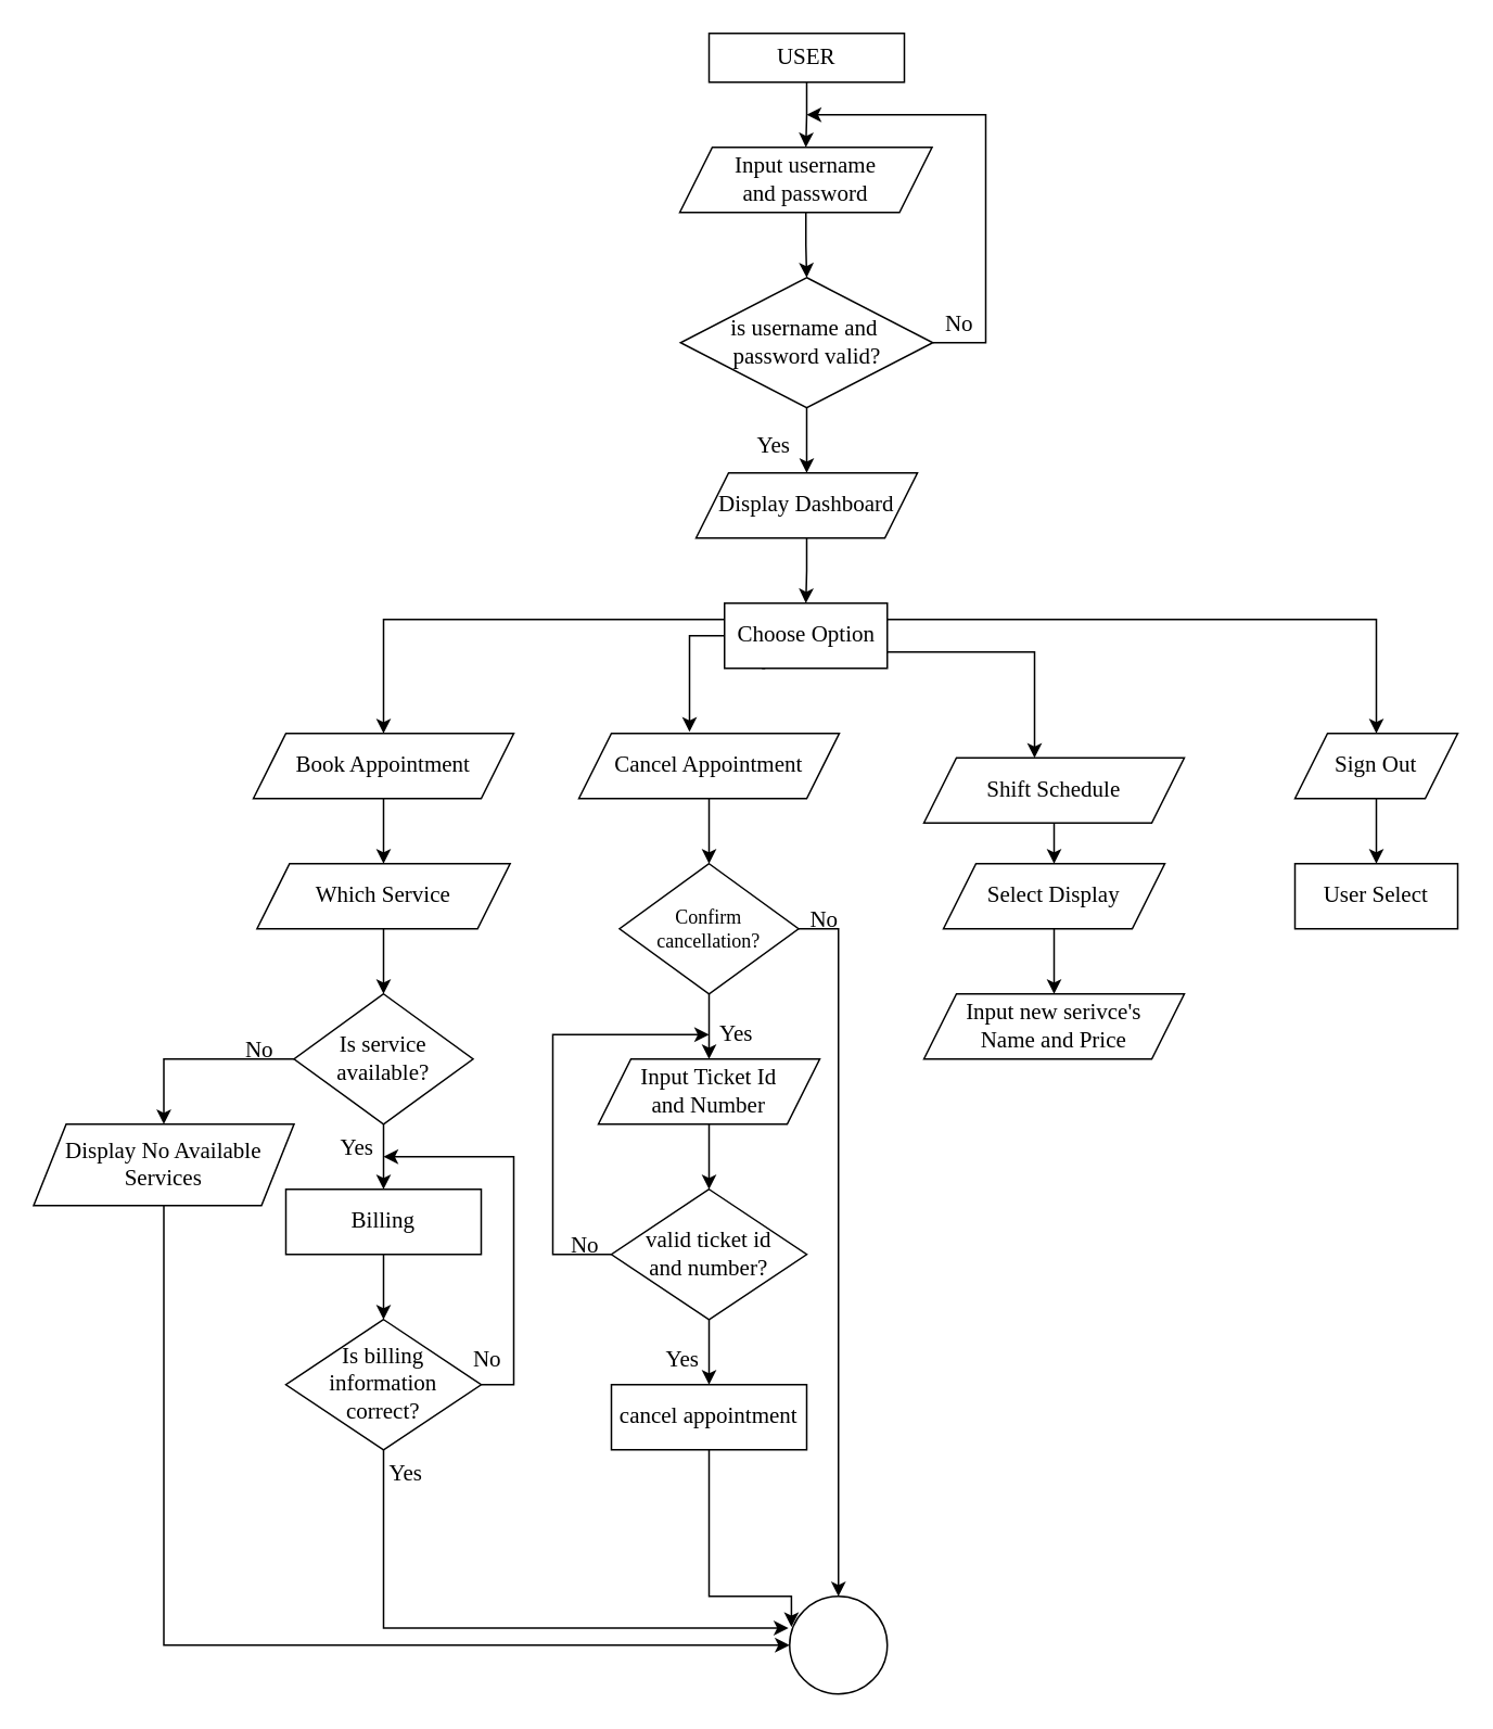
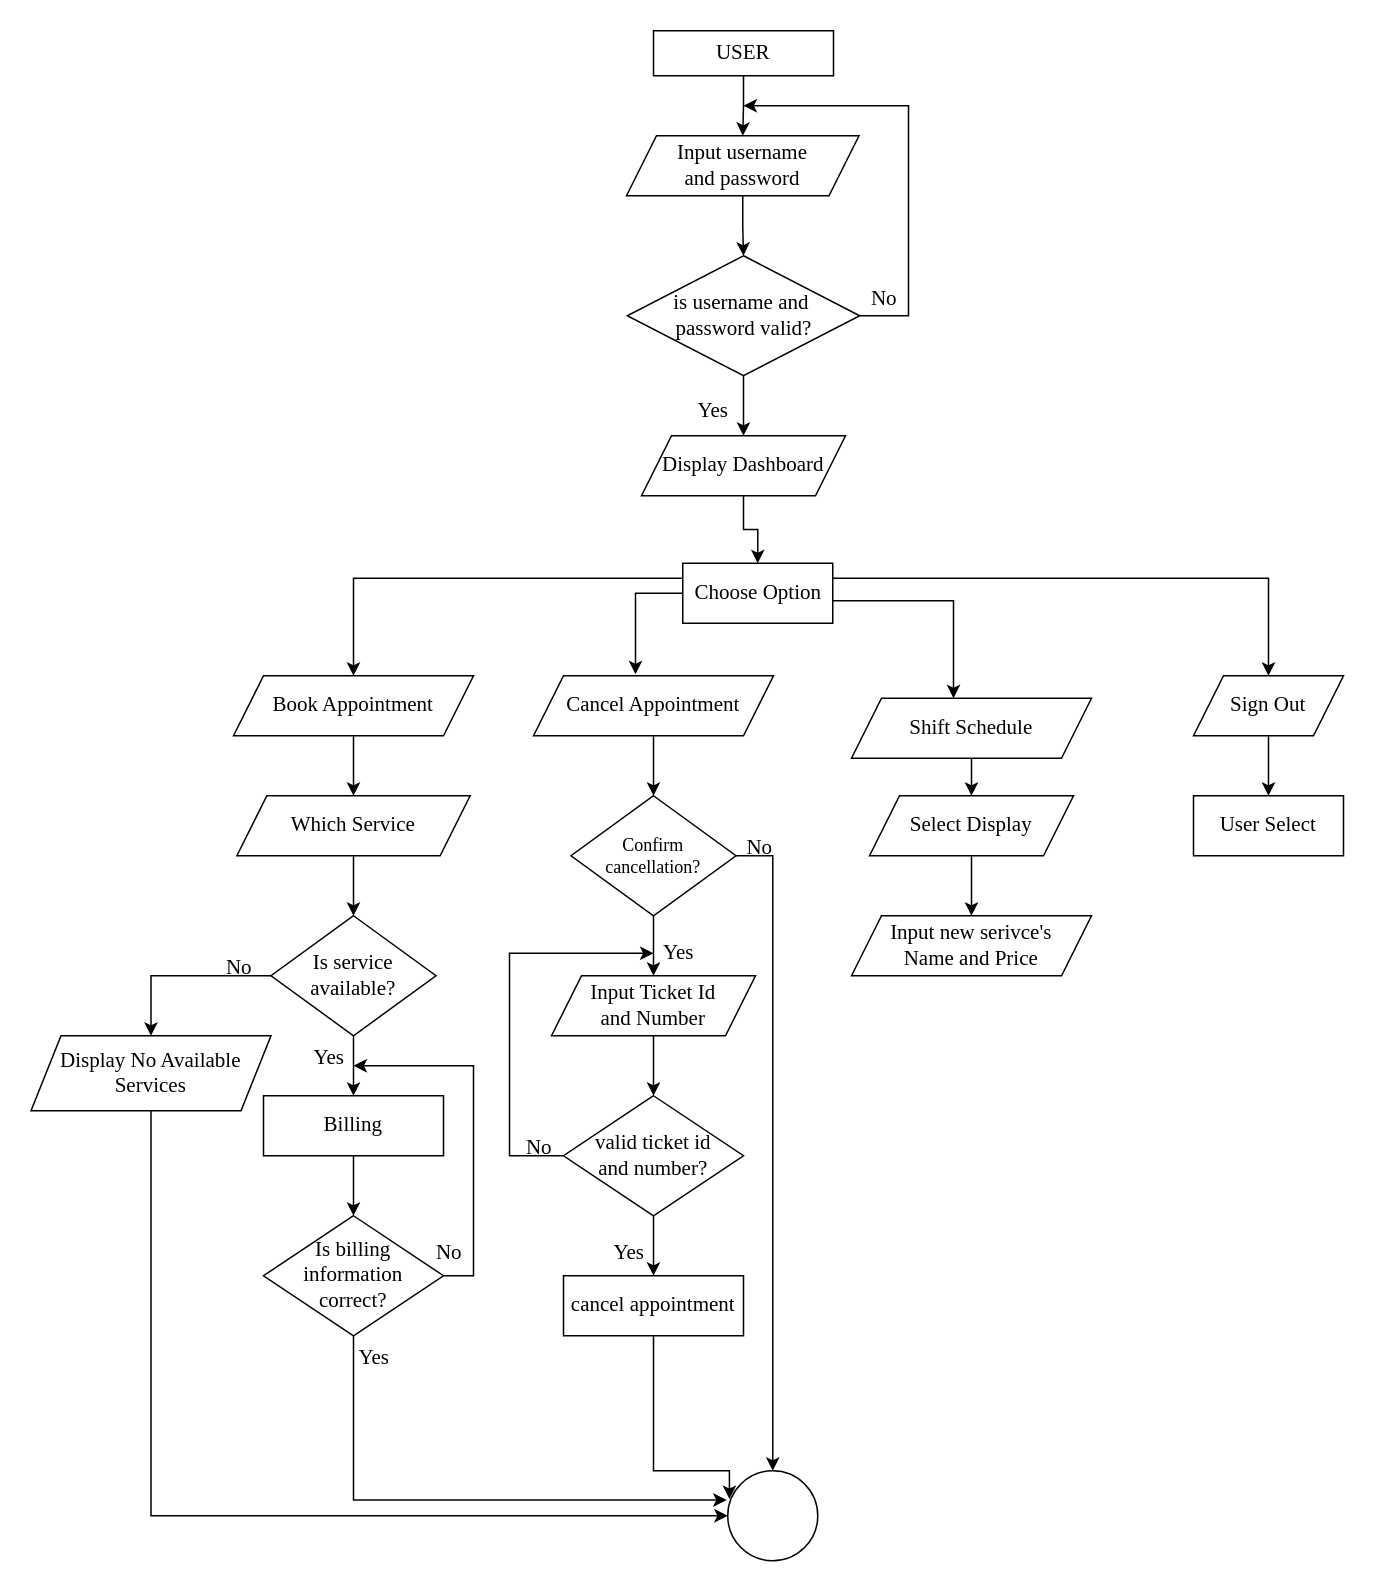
- <mxCell id="17" value="Choose Option" style="rounded=0;whiteSpace=wrap;html=1;strokeWidth=1;fontSize=14;fontStyle=0;fontFamily=Times New Roman;horizontal=1;" vertex="1" parent="1"><mxGeometry x="444.5" y="370" width="100" height="40" as="geometry" /></mxCell>
+ <mxCell id="17" value="Choose Option" style="rounded=0;whiteSpace=wrap;html=1;strokeWidth=1;fontSize=14;fontStyle=0;fontFamily=Times New Roman;horizontal=1;" vertex="1" parent="1"><mxGeometry x="454.5" y="375" width="100" height="40" as="geometry" /></mxCell>
